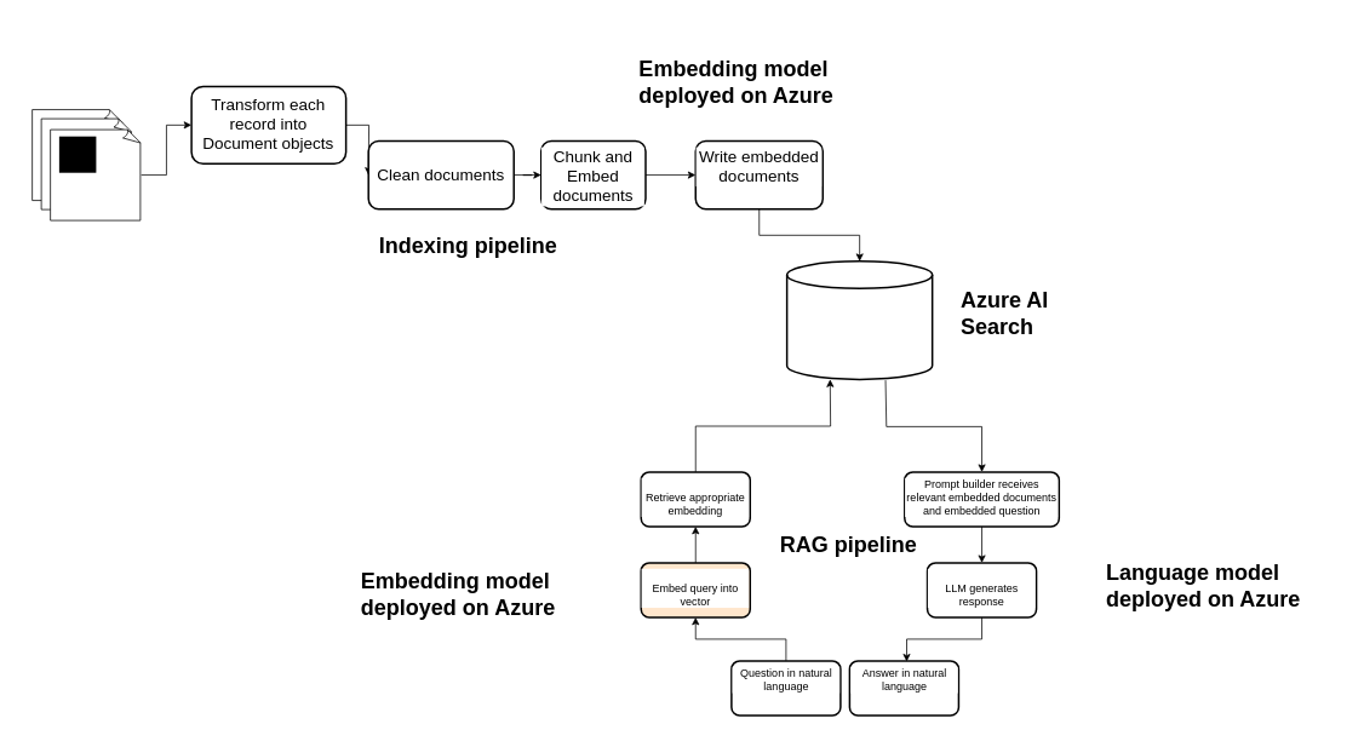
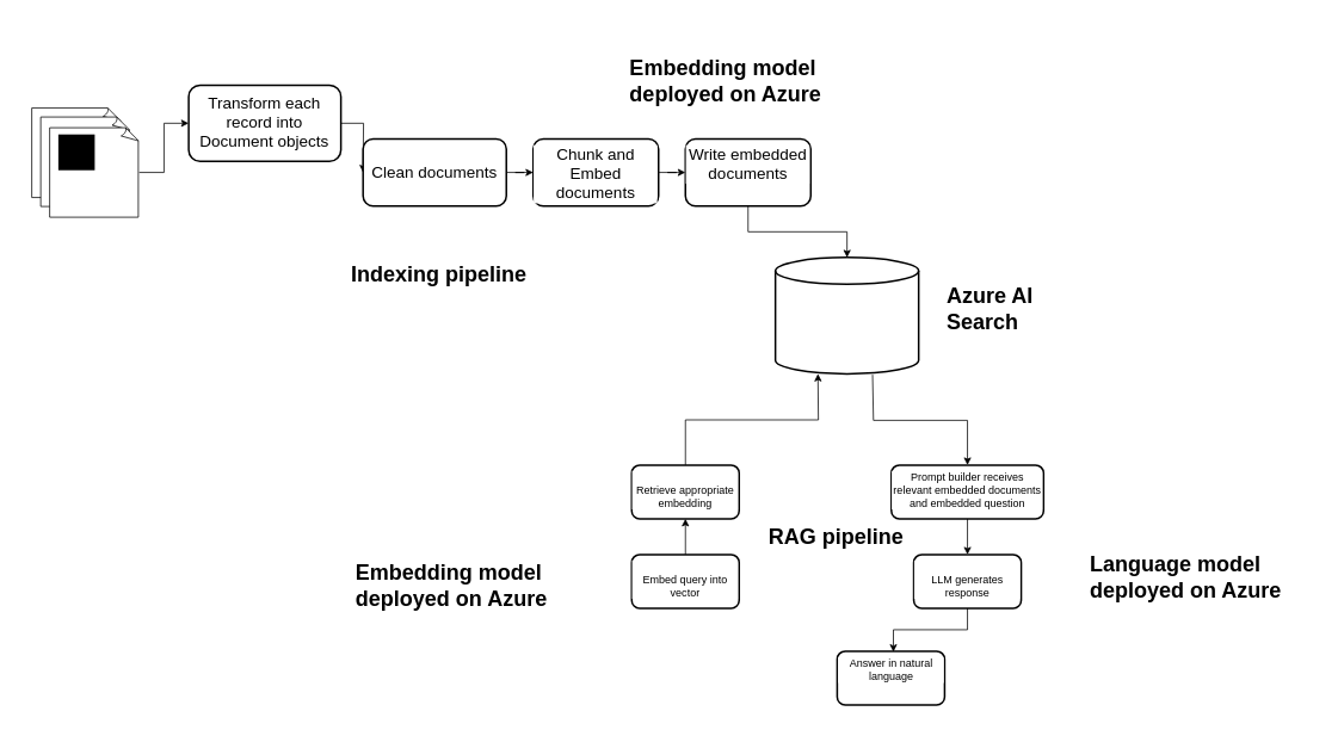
- <mxCell id="22" value="&lt;div&gt;&lt;span style=&quot;font-size: 18px; background-color: light-dark(rgb(255, 255, 255), rgb(18, 18, 18)); color: light-dark(rgb(0, 0, 0), rgb(255, 255, 255));&quot;&gt;Chunk and Embed documents&lt;/span&gt;&lt;br&gt;&lt;/div&gt;" style="whiteSpace=wrap;html=1;verticalAlign=top;strokeColor=#000000;rounded=1;labelBackgroundColor=#ffffff;strokeWidth=2;shadow=0;dashed=0;" vertex="1" parent="1"><mxGeometry x="595" y="154.5" width="115" height="75" as="geometry" /></mxCell>
+ <mxCell id="22" value="&lt;div&gt;&lt;span style=&quot;font-size: 18px; background-color: light-dark(rgb(255, 255, 255), rgb(18, 18, 18)); color: light-dark(rgb(0, 0, 0), rgb(255, 255, 255));&quot;&gt;Chunk and Embed documents&lt;/span&gt;&lt;br&gt;&lt;/div&gt;" style="whiteSpace=wrap;html=1;verticalAlign=top;strokeColor=#000000;rounded=1;labelBackgroundColor=#ffffff;strokeWidth=2;shadow=0;dashed=0;" vertex="1" parent="1"><mxGeometry x="595" y="154.5" width="140" height="75" as="geometry" /></mxCell>
- <mxCell id="25" value="&lt;h1 style=&quot;margin-top: 0px;&quot;&gt;Indexing pipeline&lt;/h1&gt;" style="text;html=1;whiteSpace=wrap;overflow=hidden;rounded=0;" vertex="1" parent="1"><mxGeometry x="415" y="250" width="290" height="50" as="geometry" /></mxCell>
+ <mxCell id="25" value="&lt;h1 style=&quot;margin-top: 0px;&quot;&gt;Indexing pipeline&lt;/h1&gt;" style="text;html=1;whiteSpace=wrap;overflow=hidden;rounded=0;" vertex="1" parent="1"><mxGeometry x="390" y="285" width="290" height="50" as="geometry" /></mxCell>
- <mxCell id="10" value="&lt;div&gt;&lt;br&gt;&lt;/div&gt;Embed query into vector&lt;div&gt;&lt;/div&gt;" style="whiteSpace=wrap;html=1;verticalAlign=top;strokeColor=#000000;rounded=1;labelBackgroundColor=#ffffff;strokeWidth=2;shadow=0;dashed=0;fillColor=#ffe6cc;" parent="1" vertex="1"><mxGeometry x="705" y="619" width="120" height="60" as="geometry" /></mxCell>
+ <mxCell id="10" value="&lt;div&gt;&lt;br&gt;&lt;/div&gt;Embed query into vector&lt;div&gt;&lt;/div&gt;" style="whiteSpace=wrap;html=1;verticalAlign=top;strokeColor=#000000;rounded=1;labelBackgroundColor=#ffffff;strokeWidth=2;shadow=0;dashed=0;" parent="1" vertex="1"><mxGeometry x="705" y="619" width="120" height="60" as="geometry" /></mxCell>
- <mxCell id="3" value="" style="edgeStyle=orthogonalEdgeStyle;rounded=0;orthogonalLoop=1;jettySize=auto;html=1;exitX=0.5;exitY=0;exitDx=0;exitDy=0;" parent="1" source="15" target="10" edge="1"><mxGeometry relative="1" as="geometry"><mxPoint x="926.64" y="749.84" as="sourcePoint" /></mxGeometry></mxCell>
- <mxCell id="15" value="Question in natural language&lt;div&gt;&lt;/div&gt;&lt;div&gt;&lt;/div&gt;" style="whiteSpace=wrap;html=1;verticalAlign=top;strokeColor=#000000;rounded=1;labelBackgroundColor=#ffffff;strokeWidth=2;shadow=0;dashed=0;" parent="1" vertex="1"><mxGeometry x="804.5" y="727" width="120" height="60" as="geometry" /></mxCell>
